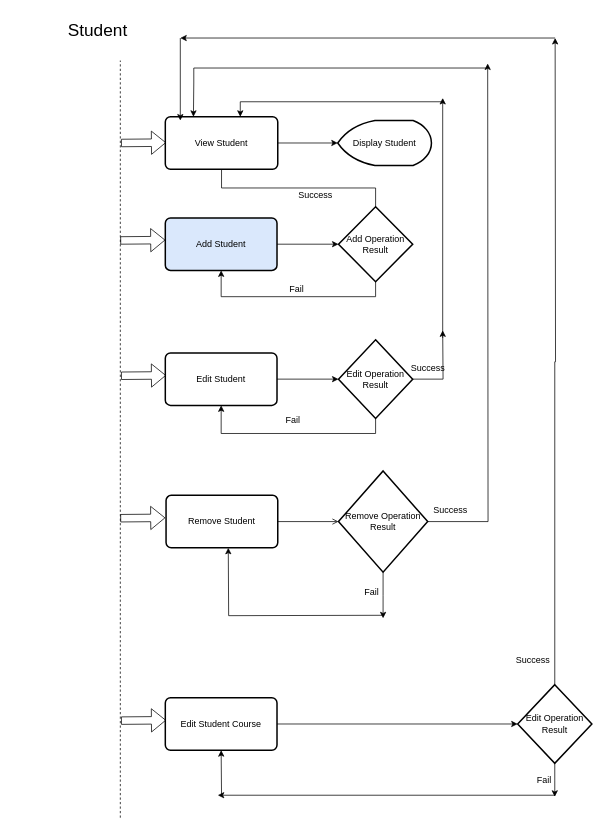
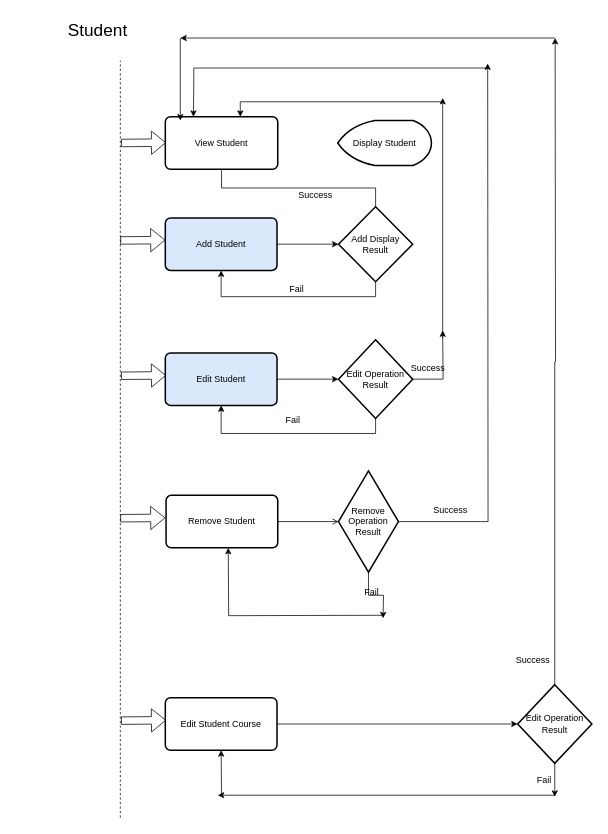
- <mxCell id="2" style="edgeStyle=orthogonalEdgeStyle;rounded=0;orthogonalLoop=1;jettySize=auto;html=1;entryX=0;entryY=0.5;entryDx=0;entryDy=0;entryPerimeter=0;" parent="1" source="3" target="10" edge="1"><mxGeometry relative="1" as="geometry" /></mxCell>
- <mxCell id="12" value="Add Operation Result" style="strokeWidth=2;html=1;shape=mxgraph.flowchart.decision;whiteSpace=wrap;" parent="1" vertex="1"><mxGeometry x="451" y="275" width="99" height="100" as="geometry" /></mxCell>
+ <mxCell id="12" value="Add Display Result" style="strokeWidth=2;html=1;shape=mxgraph.flowchart.decision;whiteSpace=wrap;" parent="1" vertex="1"><mxGeometry x="451" y="275" width="99" height="100" as="geometry" /></mxCell>
- <mxCell id="7" value="Edit Student" style="rounded=1;whiteSpace=wrap;html=1;absoluteArcSize=1;arcSize=14;strokeWidth=2;" parent="1" vertex="1"><mxGeometry x="220" y="470" width="149" height="70" as="geometry" /></mxCell>
+ <mxCell id="7" value="Edit Student" style="rounded=1;whiteSpace=wrap;html=1;absoluteArcSize=1;arcSize=14;strokeWidth=2;fillColor=#dae8fc;" parent="1" vertex="1"><mxGeometry x="220" y="470" width="149" height="70" as="geometry" /></mxCell>
- <mxCell id="25" value="Remove Operation Result" style="strokeWidth=2;html=1;shape=mxgraph.flowchart.decision;whiteSpace=wrap;" parent="1" vertex="1"><mxGeometry x="451" y="627.5" width="119" height="135" as="geometry" /></mxCell>
+ <mxCell id="25" value="Remove Operation Result" style="strokeWidth=2;html=1;shape=mxgraph.flowchart.decision;whiteSpace=wrap;" parent="1" vertex="1"><mxGeometry x="451" y="627.5" width="80" height="135" as="geometry" /></mxCell>
